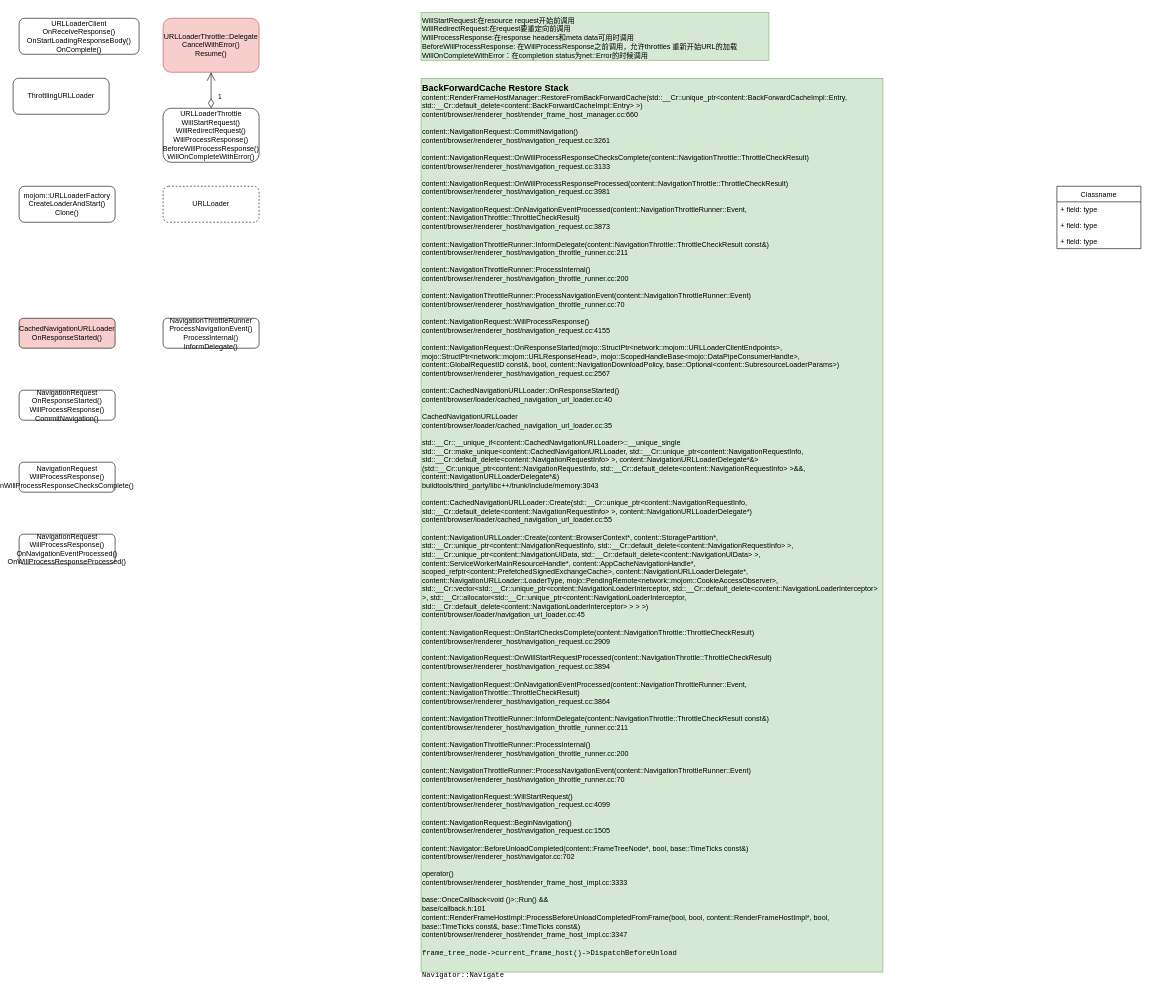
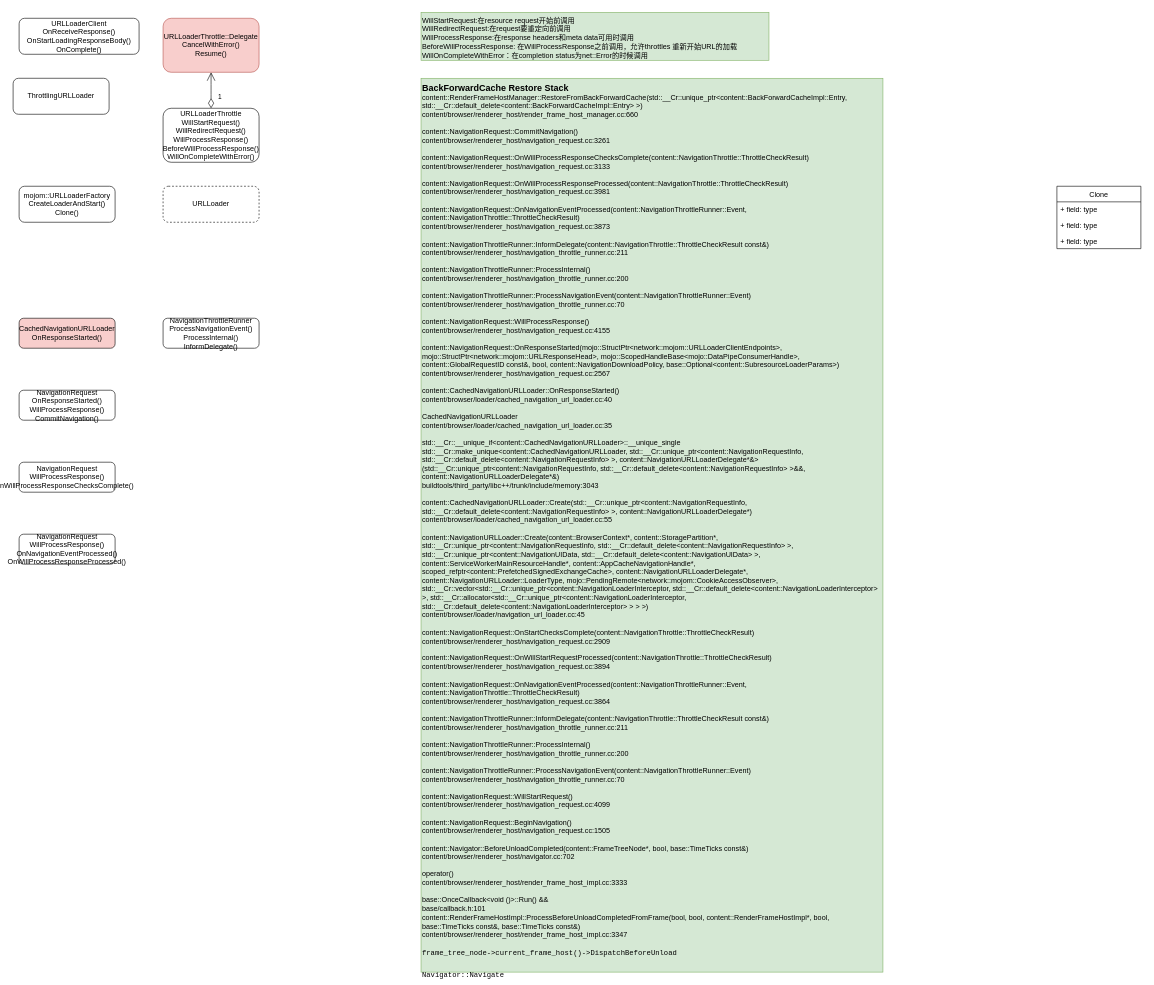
- <mxCell id="16" value="Classname" style="swimlane;fontStyle=0;childLayout=stackLayout;horizontal=1;startSize=26;fillColor=none;horizontalStack=0;resizeParent=1;resizeParentMax=0;resizeLast=0;collapsible=1;marginBottom=0;" parent="1" vertex="1"><mxGeometry x="1760" y="310" width="140" height="104" as="geometry" /></mxCell>
+ <mxCell id="16" value="Clone" style="swimlane;fontStyle=0;childLayout=stackLayout;horizontal=1;startSize=26;fillColor=none;horizontalStack=0;resizeParent=1;resizeParentMax=0;resizeLast=0;collapsible=1;marginBottom=0;" parent="1" vertex="1"><mxGeometry x="1760" y="310" width="140" height="104" as="geometry" /></mxCell>
